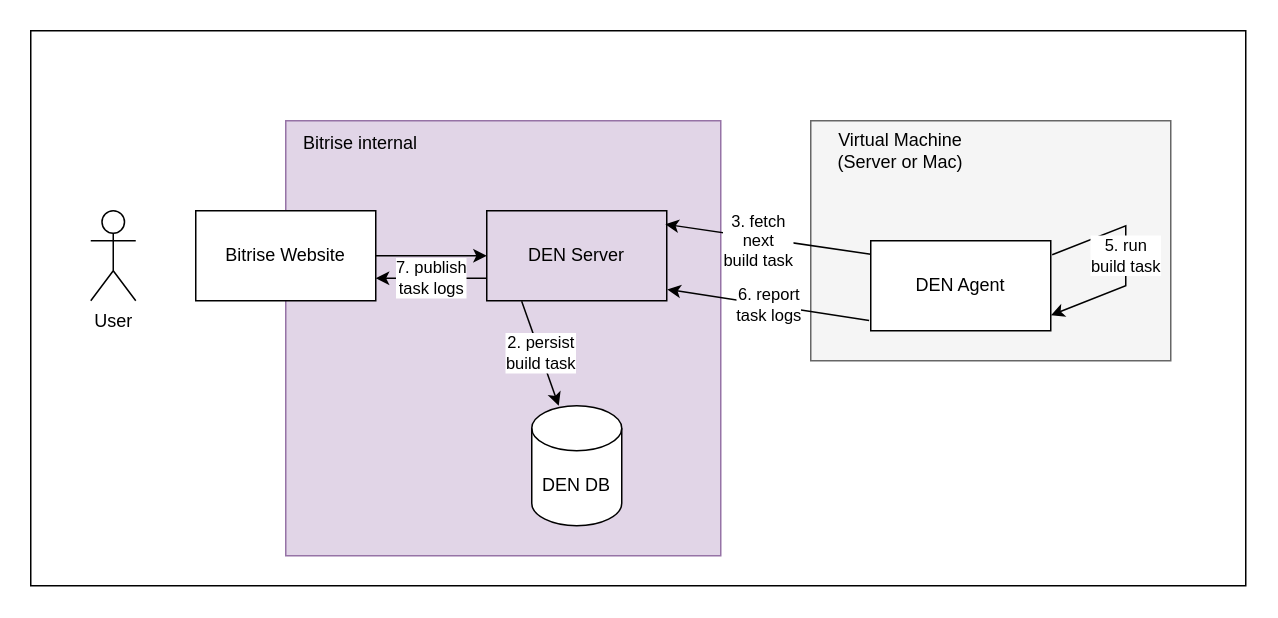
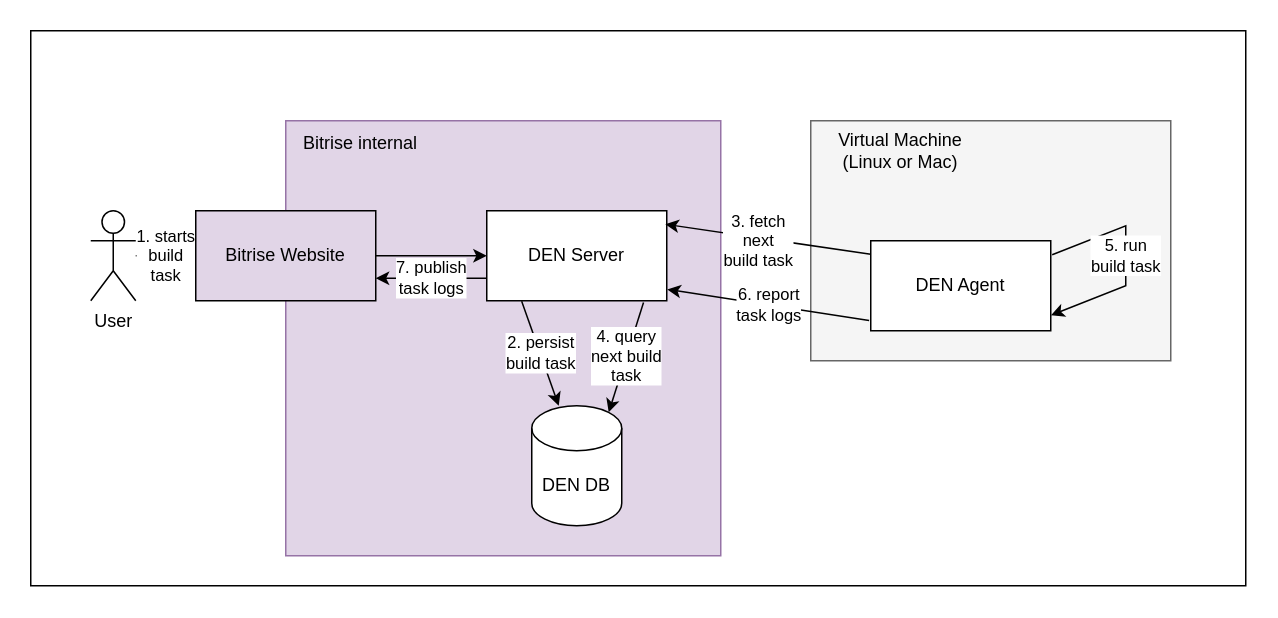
- <mxCell id="4" value="Virtual Machine&lt;br&gt;(Server or Mac)" style="text;html=1;strokeColor=none;fillColor=none;align=center;verticalAlign=middle;whiteSpace=wrap;rounded=0;" vertex="1" parent="1"><mxGeometry x="540" y="80" width="120" height="40" as="geometry" /></mxCell>
+ <mxCell id="4" value="Virtual Machine&lt;br&gt;(Linux or Mac)" style="text;html=1;strokeColor=none;fillColor=none;align=center;verticalAlign=middle;whiteSpace=wrap;rounded=0;" vertex="1" parent="1"><mxGeometry x="540" y="80" width="120" height="40" as="geometry" /></mxCell>
+ <mxCell id="11" value="1. starts&lt;br&gt;build&lt;br&gt;task" style="edgeStyle=orthogonalEdgeStyle;rounded=0;orthogonalLoop=1;jettySize=auto;html=1;" edge="1" parent="1" source="12" target="14"><mxGeometry relative="1" as="geometry" /></mxCell>
- <mxCell id="14" value="Bitrise Website" style="rounded=0;whiteSpace=wrap;html=1;" vertex="1" parent="1"><mxGeometry x="130" y="140" width="120" height="60" as="geometry" /></mxCell>
+ <mxCell id="14" value="Bitrise Website" style="rounded=0;whiteSpace=wrap;html=1;fillColor=#e1d5e7;" vertex="1" parent="1"><mxGeometry x="130" y="140" width="120" height="60" as="geometry" /></mxCell>
- <mxCell id="9" value="DEN Server" style="rounded=0;whiteSpace=wrap;html=1;fillColor=#e1d5e7;" vertex="1" parent="1"><mxGeometry x="324" y="140" width="120" height="60" as="geometry" /></mxCell>
+ <mxCell id="9" value="DEN Server" style="rounded=0;whiteSpace=wrap;html=1;" vertex="1" parent="1"><mxGeometry x="324" y="140" width="120" height="60" as="geometry" /></mxCell>
+ <mxCell id="17" value="4. query&lt;br&gt;next build&lt;br&gt;task" style="endArrow=classic;html=1;rounded=0;exitX=0.871;exitY=1.019;exitDx=0;exitDy=0;exitPerimeter=0;entryX=0.855;entryY=0;entryDx=0;entryDy=4.35;entryPerimeter=0;" edge="1" parent="1" source="9" target="10"><mxGeometry width="50" height="50" relative="1" as="geometry"><mxPoint x="330" y="230" as="sourcePoint" /><mxPoint x="380" y="180" as="targetPoint" /></mxGeometry></mxCell>
